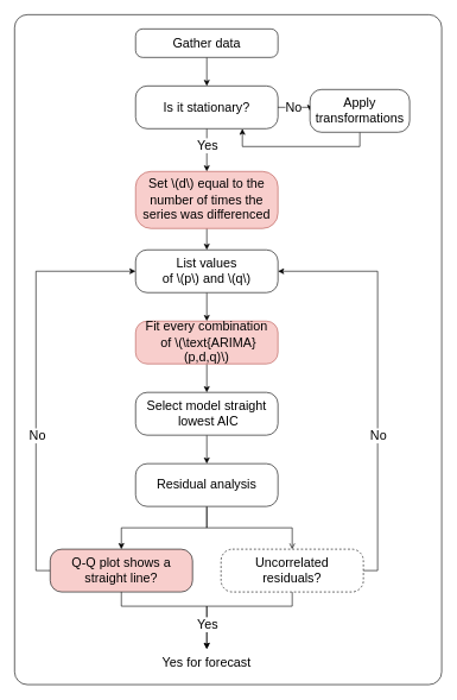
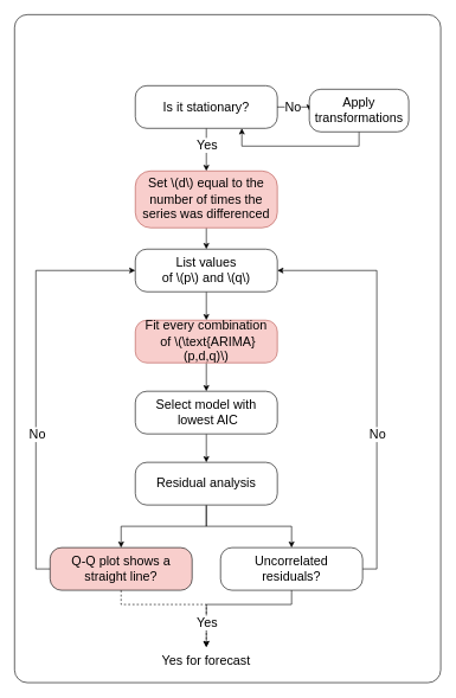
- <mxCell id="4" value="&lt;font style=&quot;font-size: 18px;&quot;&gt;Gather data&lt;/font&gt;" style="rounded=1;whiteSpace=wrap;html=1;arcSize=25;" parent="1" vertex="1"><mxGeometry x="190" y="40" width="200" height="40" as="geometry" /></mxCell>
- <mxCell id="3" style="edgeStyle=orthogonalEdgeStyle;rounded=0;orthogonalLoop=1;jettySize=auto;html=1;exitX=0.5;exitY=1;exitDx=0;exitDy=0;entryX=0.5;entryY=0;entryDx=0;entryDy=0;" parent="1" source="4" target="9" edge="1"><mxGeometry relative="1" as="geometry" /></mxCell>
- <mxCell id="17" value="&lt;span style=&quot;font-size: 18px;&quot;&gt;Select model straight&lt;br&gt;&amp;nbsp;lowest AIC&lt;/span&gt;" style="rounded=1;whiteSpace=wrap;html=1;arcSize=27;" parent="1" vertex="1"><mxGeometry x="190" y="550" width="200" height="60" as="geometry" /></mxCell>
+ <mxCell id="17" value="&lt;span style=&quot;font-size: 18px;&quot;&gt;Select model with&lt;br&gt;&amp;nbsp;lowest AIC&lt;/span&gt;" style="rounded=1;whiteSpace=wrap;html=1;arcSize=27;" parent="1" vertex="1"><mxGeometry x="190" y="550" width="200" height="60" as="geometry" /></mxCell>
- <mxCell id="19" style="edgeStyle=orthogonalEdgeStyle;rounded=0;orthogonalLoop=1;jettySize=auto;html=1;exitX=0.5;exitY=1;exitDx=0;exitDy=0;entryX=0.5;entryY=0;entryDx=0;entryDy=0;endArrow=open;" parent="1" source="20" target="29" edge="1"><mxGeometry relative="1" as="geometry" /></mxCell>
+ <mxCell id="19" style="edgeStyle=orthogonalEdgeStyle;rounded=0;orthogonalLoop=1;jettySize=auto;html=1;exitX=0.5;exitY=1;exitDx=0;exitDy=0;entryX=0.5;entryY=0;entryDx=0;entryDy=0;" parent="1" source="20" target="29" edge="1"><mxGeometry relative="1" as="geometry" /></mxCell>
- <mxCell id="29" value="&lt;span style=&quot;font-size: 18px;&quot;&gt;Uncorrelated &lt;br&gt;residuals?&lt;/span&gt;" style="rounded=1;whiteSpace=wrap;html=1;arcSize=27;dashed=1;" parent="1" vertex="1"><mxGeometry x="310" y="770" width="200" height="60" as="geometry" /></mxCell>
+ <mxCell id="29" value="&lt;span style=&quot;font-size: 18px;&quot;&gt;Uncorrelated &lt;br&gt;residuals?&lt;/span&gt;" style="rounded=1;whiteSpace=wrap;html=1;arcSize=27;" parent="1" vertex="1"><mxGeometry x="310" y="770" width="200" height="60" as="geometry" /></mxCell>
- <mxCell id="23" style="edgeStyle=orthogonalEdgeStyle;rounded=0;orthogonalLoop=1;jettySize=auto;html=1;exitX=0.5;exitY=1;exitDx=0;exitDy=0;entryX=0.5;entryY=0;entryDx=0;entryDy=0;" parent="1" source="24" target="30" edge="1"><mxGeometry relative="1" as="geometry"><Array as="points"><mxPoint x="170" y="850" /><mxPoint x="290" y="850" /></Array></mxGeometry></mxCell>
+ <mxCell id="23" style="edgeStyle=orthogonalEdgeStyle;rounded=0;orthogonalLoop=1;jettySize=auto;html=1;exitX=0.5;exitY=1;exitDx=0;exitDy=0;entryX=0.5;entryY=0;entryDx=0;entryDy=0;dashed=1;" parent="1" source="24" target="30" edge="1"><mxGeometry relative="1" as="geometry"><Array as="points"><mxPoint x="170" y="850" /><mxPoint x="290" y="850" /></Array></mxGeometry></mxCell>
